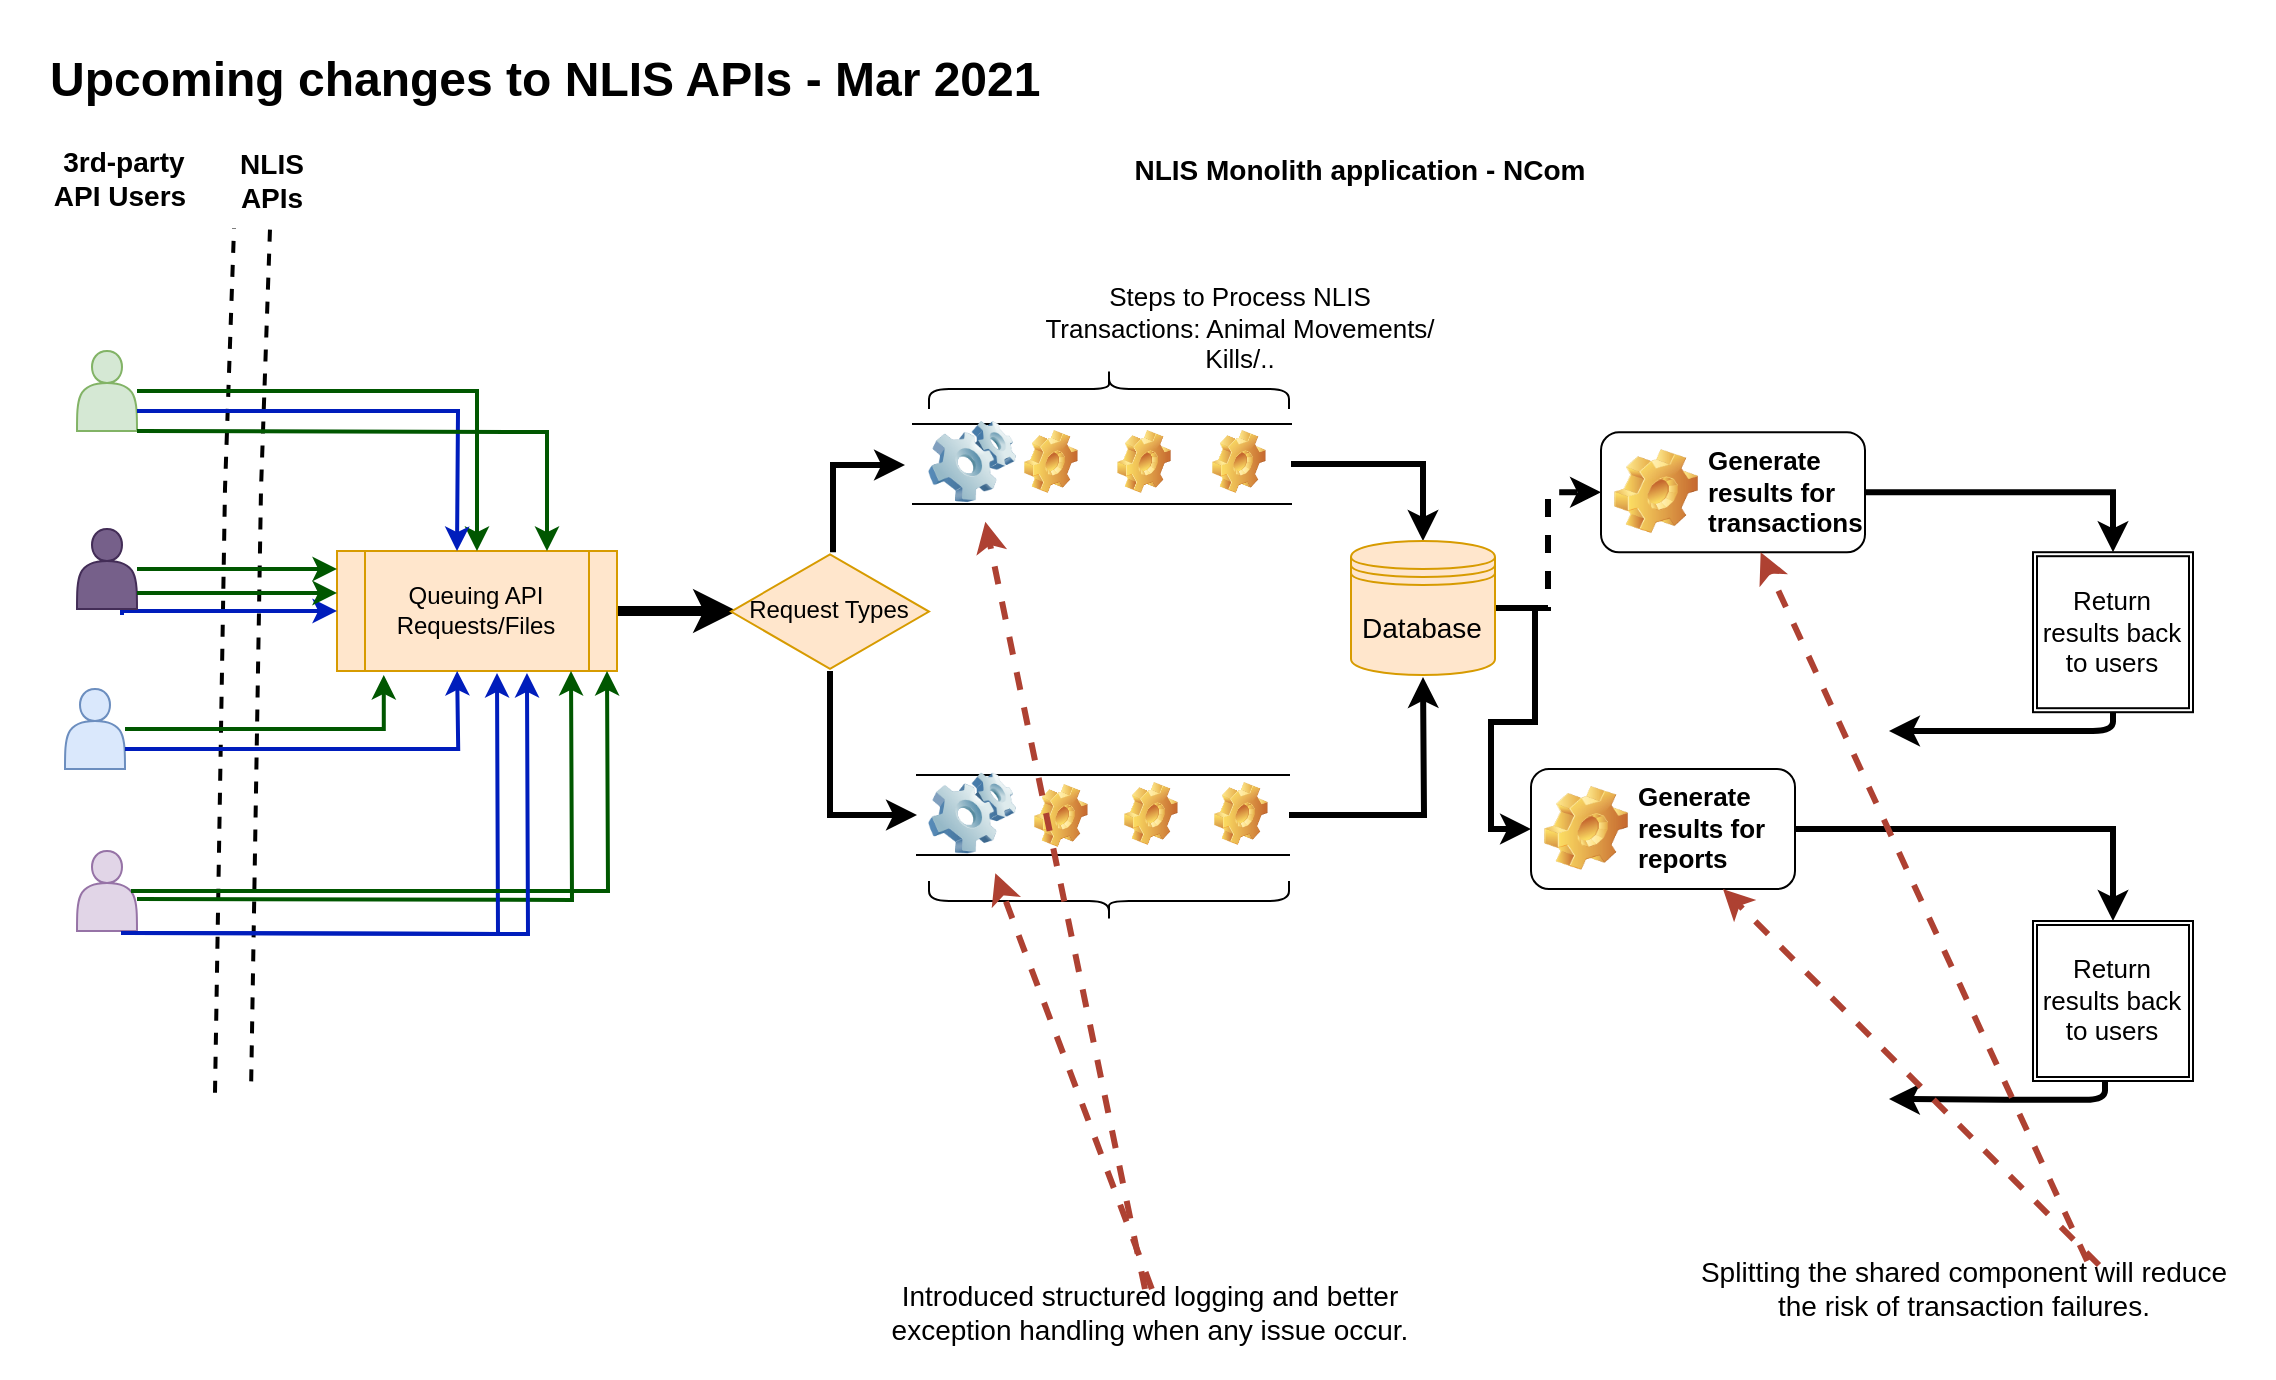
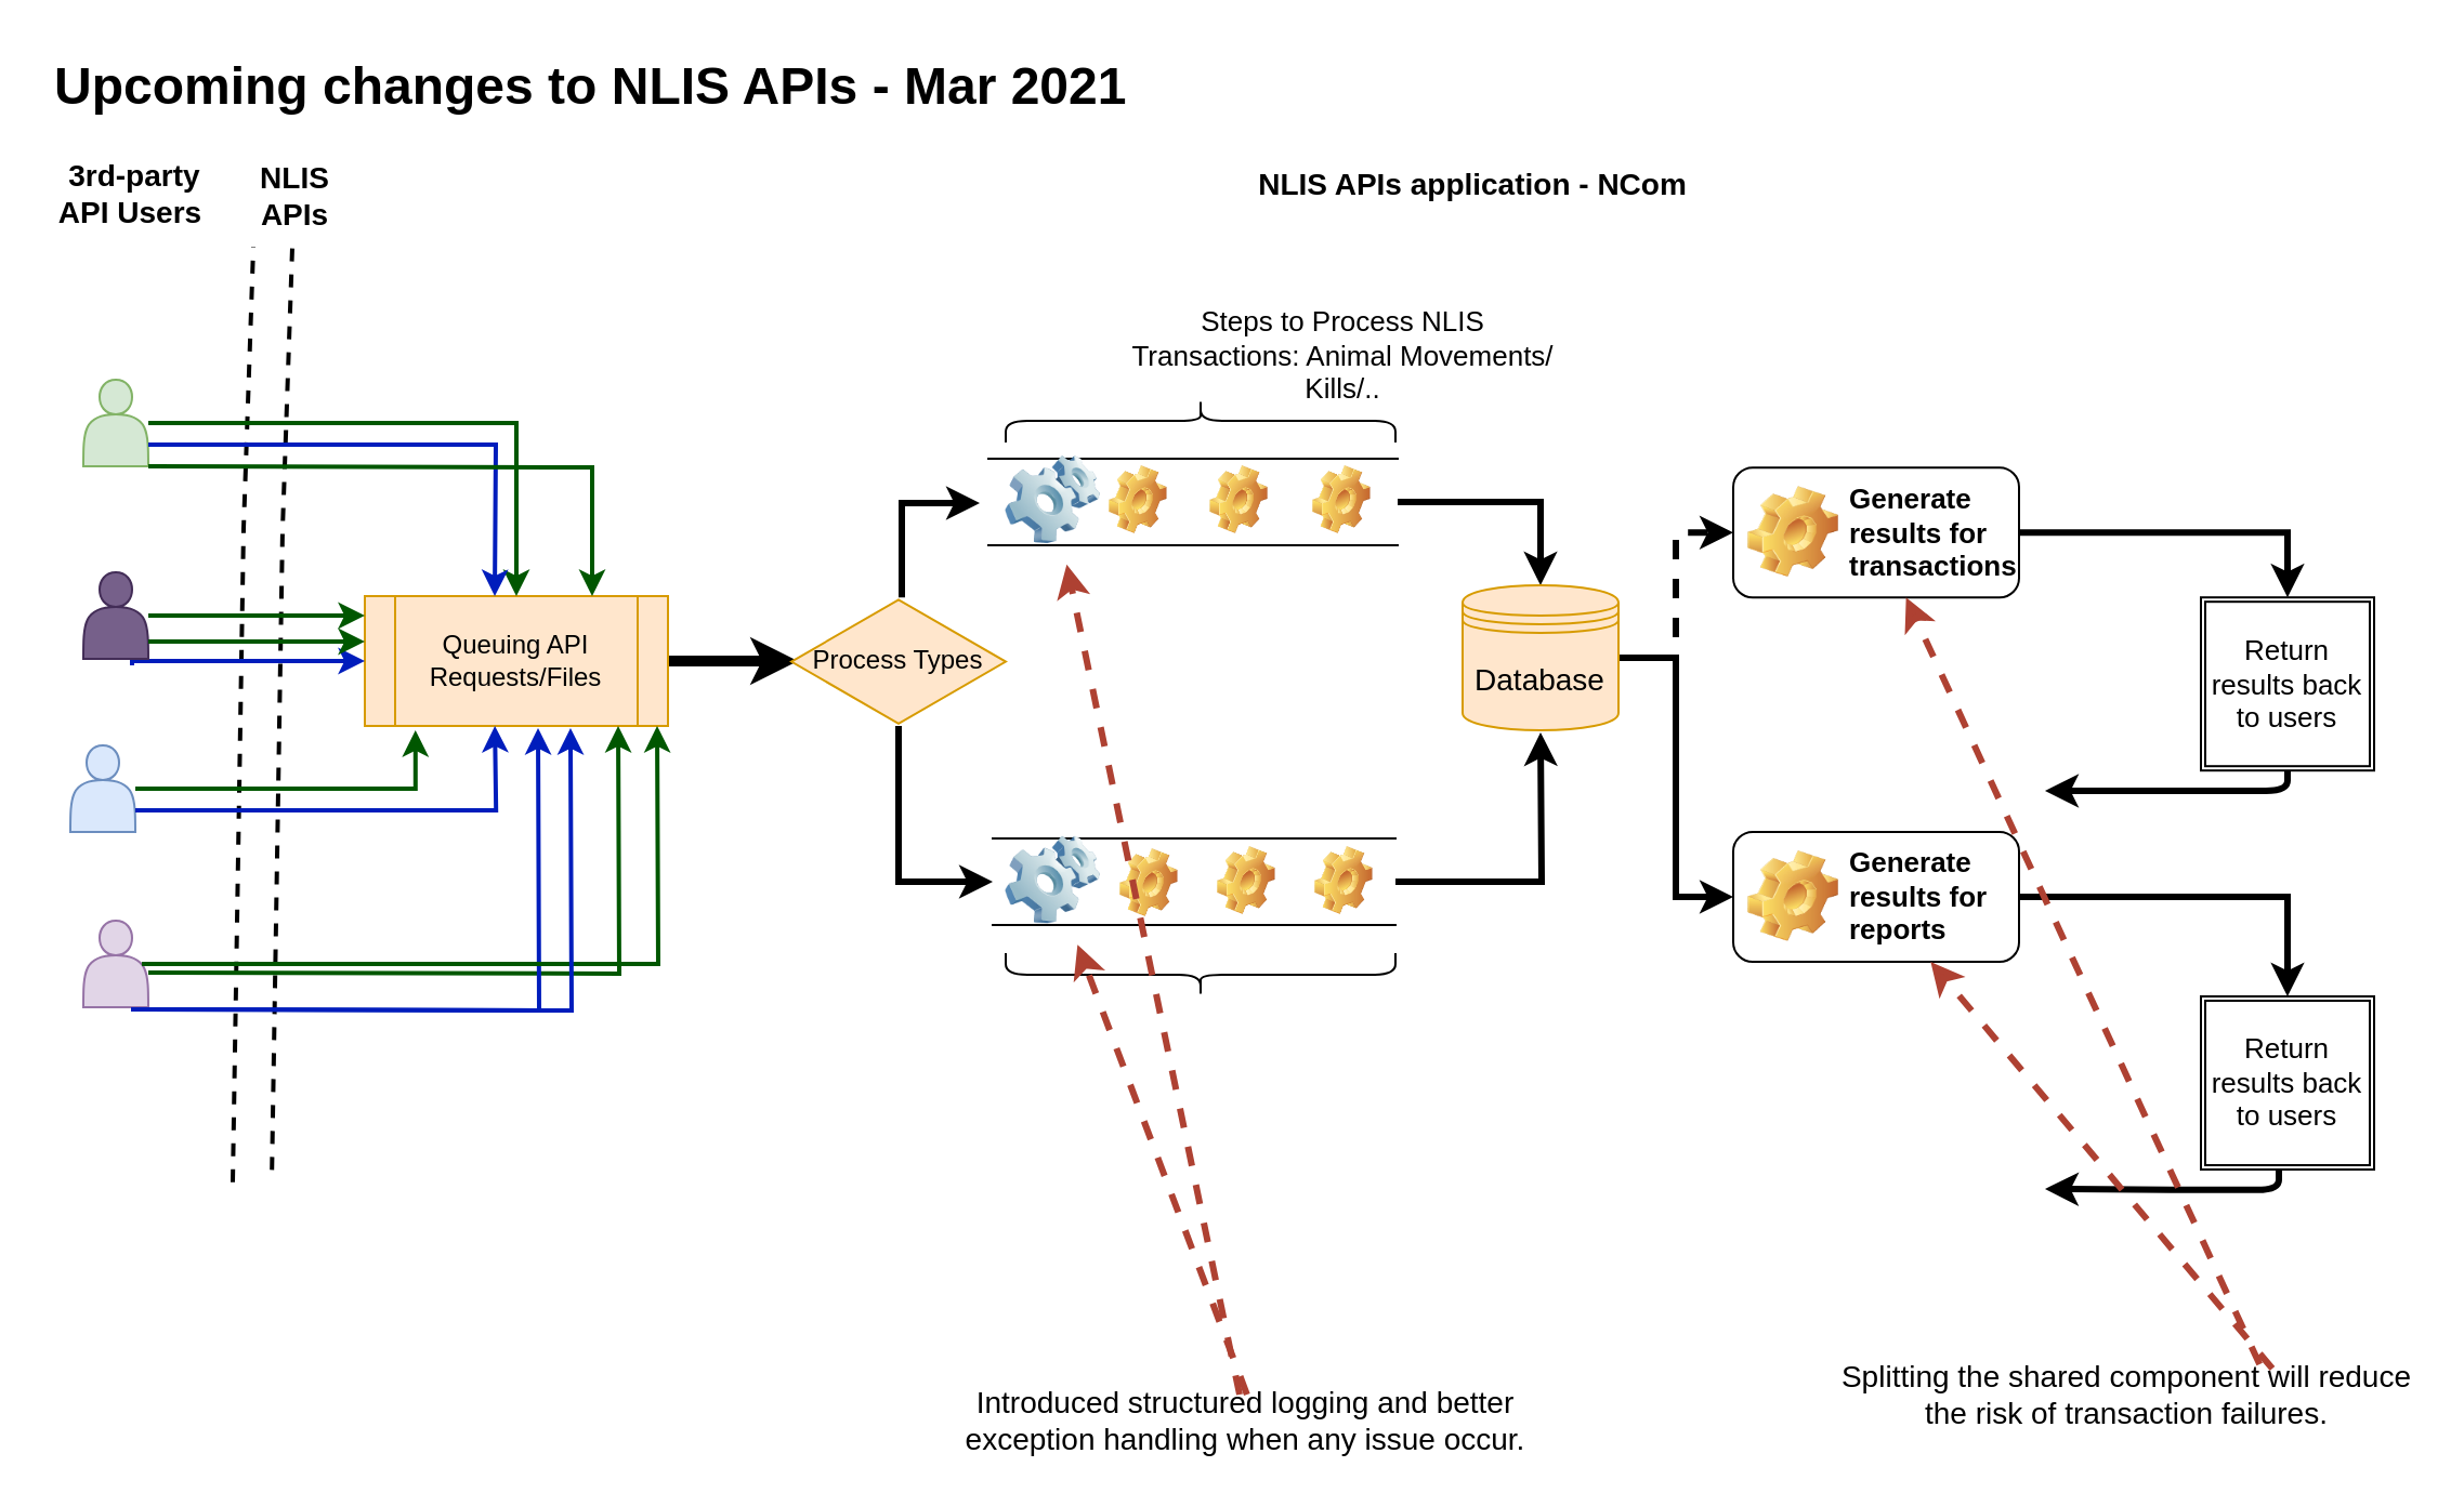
- <mxCell id="43" value="NLIS Monolith application - NCom" style="text;html=1;strokeColor=none;fillColor=none;align=center;verticalAlign=middle;whiteSpace=wrap;rounded=0;fontSize=14;fontStyle=1" parent="1" vertex="1"><mxGeometry x="560" y="65" width="240" height="40" as="geometry" /></mxCell>
+ <mxCell id="43" value="NLIS APIs application - NCom" style="text;html=1;strokeColor=none;fillColor=none;align=center;verticalAlign=middle;whiteSpace=wrap;rounded=0;fontSize=14;fontStyle=1" parent="1" vertex="1"><mxGeometry x="560" y="65" width="240" height="40" as="geometry" /></mxCell>
- <mxCell id="25" value="Request Types" style="html=1;whiteSpace=wrap;aspect=fixed;shape=isoRectangle;fillColor=#ffe6cc;strokeColor=#d79b00;" parent="1" vertex="1"><mxGeometry x="365" y="275.6" width="99" height="59.4" as="geometry" /></mxCell>
+ <mxCell id="25" value="Process Types" style="html=1;whiteSpace=wrap;aspect=fixed;shape=isoRectangle;fillColor=#ffe6cc;strokeColor=#d79b00;" parent="1" vertex="1"><mxGeometry x="365" y="275.6" width="99" height="59.4" as="geometry" /></mxCell>
- <mxCell id="48" value="Generate results for reports" style="label;whiteSpace=wrap;html=1;image=img/clipart/Gear_128x128.png;fontSize=13;" parent="1" vertex="1"><mxGeometry x="765" y="384" width="132" height="60" as="geometry" /></mxCell>
+ <mxCell id="48" value="Generate results for reports" style="label;whiteSpace=wrap;html=1;image=img/clipart/Gear_128x128.png;fontSize=13;" parent="1" vertex="1"><mxGeometry x="800" y="384" width="132" height="60" as="geometry" /></mxCell>
